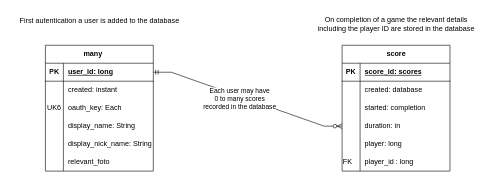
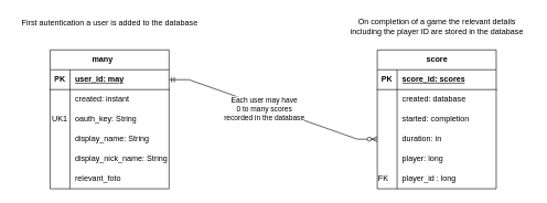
- <mxCell id="25" value="user_id: long" style="shape=partialRectangle;connectable=0;fillColor=none;top=0;left=0;bottom=0;right=0;align=left;spacingLeft=6;fontStyle=5;overflow=hidden;whiteSpace=wrap;html=1;" parent="23" vertex="1"><mxGeometry x="30" width="150" height="30" as="geometry"><mxRectangle width="150" height="30" as="alternateBounds" /></mxGeometry></mxCell>
+ <mxCell id="25" value="user_id: may" style="shape=partialRectangle;connectable=0;fillColor=none;top=0;left=0;bottom=0;right=0;align=left;spacingLeft=6;fontStyle=5;overflow=hidden;whiteSpace=wrap;html=1;" parent="23" vertex="1"><mxGeometry x="30" width="150" height="30" as="geometry"><mxRectangle width="150" height="30" as="alternateBounds" /></mxGeometry></mxCell>
- <mxCell id="30" value="UK6" style="shape=partialRectangle;connectable=0;fillColor=none;top=0;left=0;bottom=0;right=0;editable=1;overflow=hidden;whiteSpace=wrap;html=1;" parent="29" vertex="1"><mxGeometry width="30" height="30" as="geometry"><mxRectangle width="30" height="30" as="alternateBounds" /></mxGeometry></mxCell>
+ <mxCell id="30" value="UK1" style="shape=partialRectangle;connectable=0;fillColor=none;top=0;left=0;bottom=0;right=0;editable=1;overflow=hidden;whiteSpace=wrap;html=1;" parent="29" vertex="1"><mxGeometry width="30" height="30" as="geometry"><mxRectangle width="30" height="30" as="alternateBounds" /></mxGeometry></mxCell>
- <mxCell id="31" value="oauth_key: Each" style="shape=partialRectangle;connectable=0;fillColor=none;top=0;left=0;bottom=0;right=0;align=left;spacingLeft=6;overflow=hidden;whiteSpace=wrap;html=1;" parent="29" vertex="1"><mxGeometry x="30" width="150" height="30" as="geometry"><mxRectangle width="150" height="30" as="alternateBounds" /></mxGeometry></mxCell>
+ <mxCell id="31" value="oauth_key: String" style="shape=partialRectangle;connectable=0;fillColor=none;top=0;left=0;bottom=0;right=0;align=left;spacingLeft=6;overflow=hidden;whiteSpace=wrap;html=1;" parent="29" vertex="1"><mxGeometry x="30" width="150" height="30" as="geometry"><mxRectangle width="150" height="30" as="alternateBounds" /></mxGeometry></mxCell>
